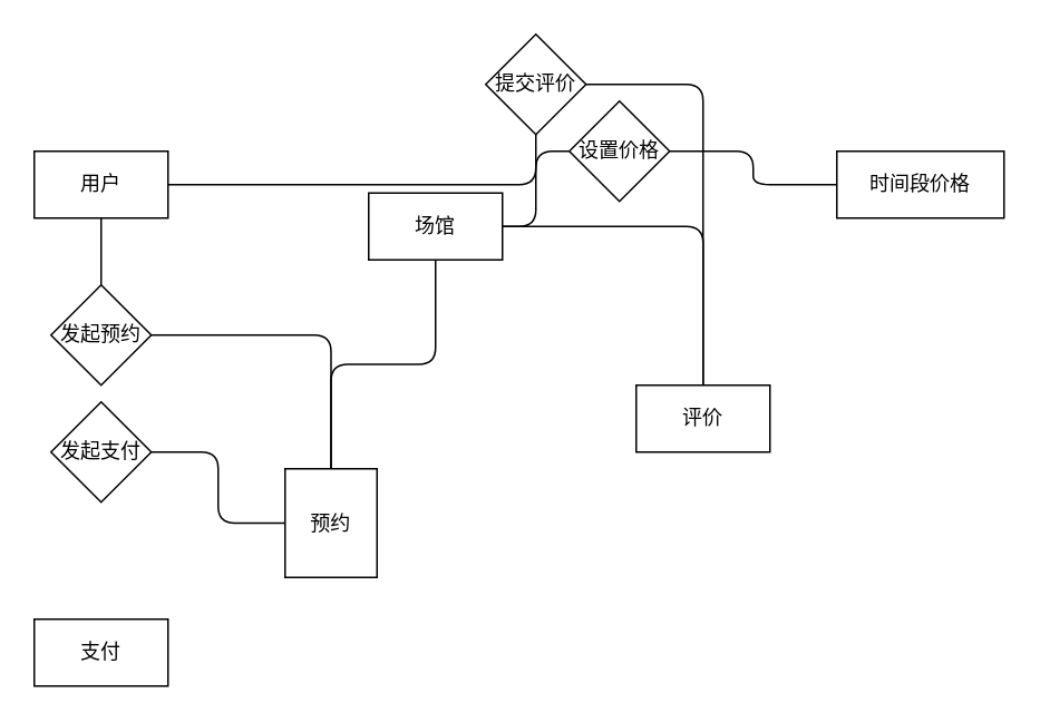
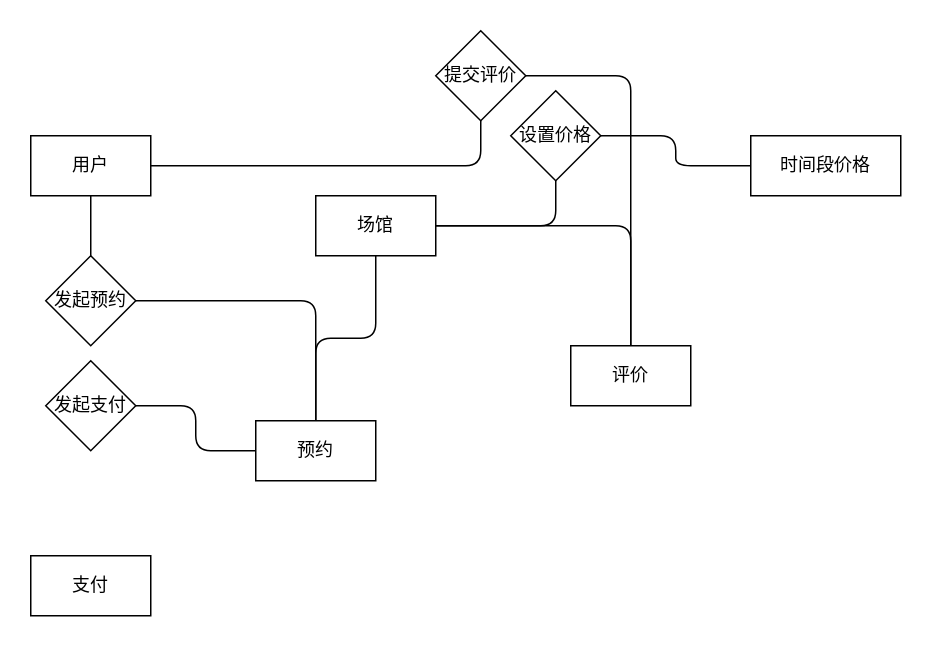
- <mxCell id="3" value="场馆" style="shape=rectangle;whiteSpace=wrap;html=1;" parent="1" vertex="1"><mxGeometry x="220" y="115" width="80" height="40" as="geometry" /></mxCell>
+ <mxCell id="3" value="场馆" style="shape=rectangle;whiteSpace=wrap;html=1;" parent="1" vertex="1"><mxGeometry x="210" y="130" width="80" height="40" as="geometry" /></mxCell>
- <mxCell id="5" value="预约" style="shape=rectangle;whiteSpace=wrap;html=1;" parent="1" vertex="1"><mxGeometry x="170" y="280" width="55" height="65" as="geometry" /></mxCell>
+ <mxCell id="5" value="预约" style="shape=rectangle;whiteSpace=wrap;html=1;" parent="1" vertex="1"><mxGeometry x="170" y="280" width="80" height="40" as="geometry" /></mxCell>
